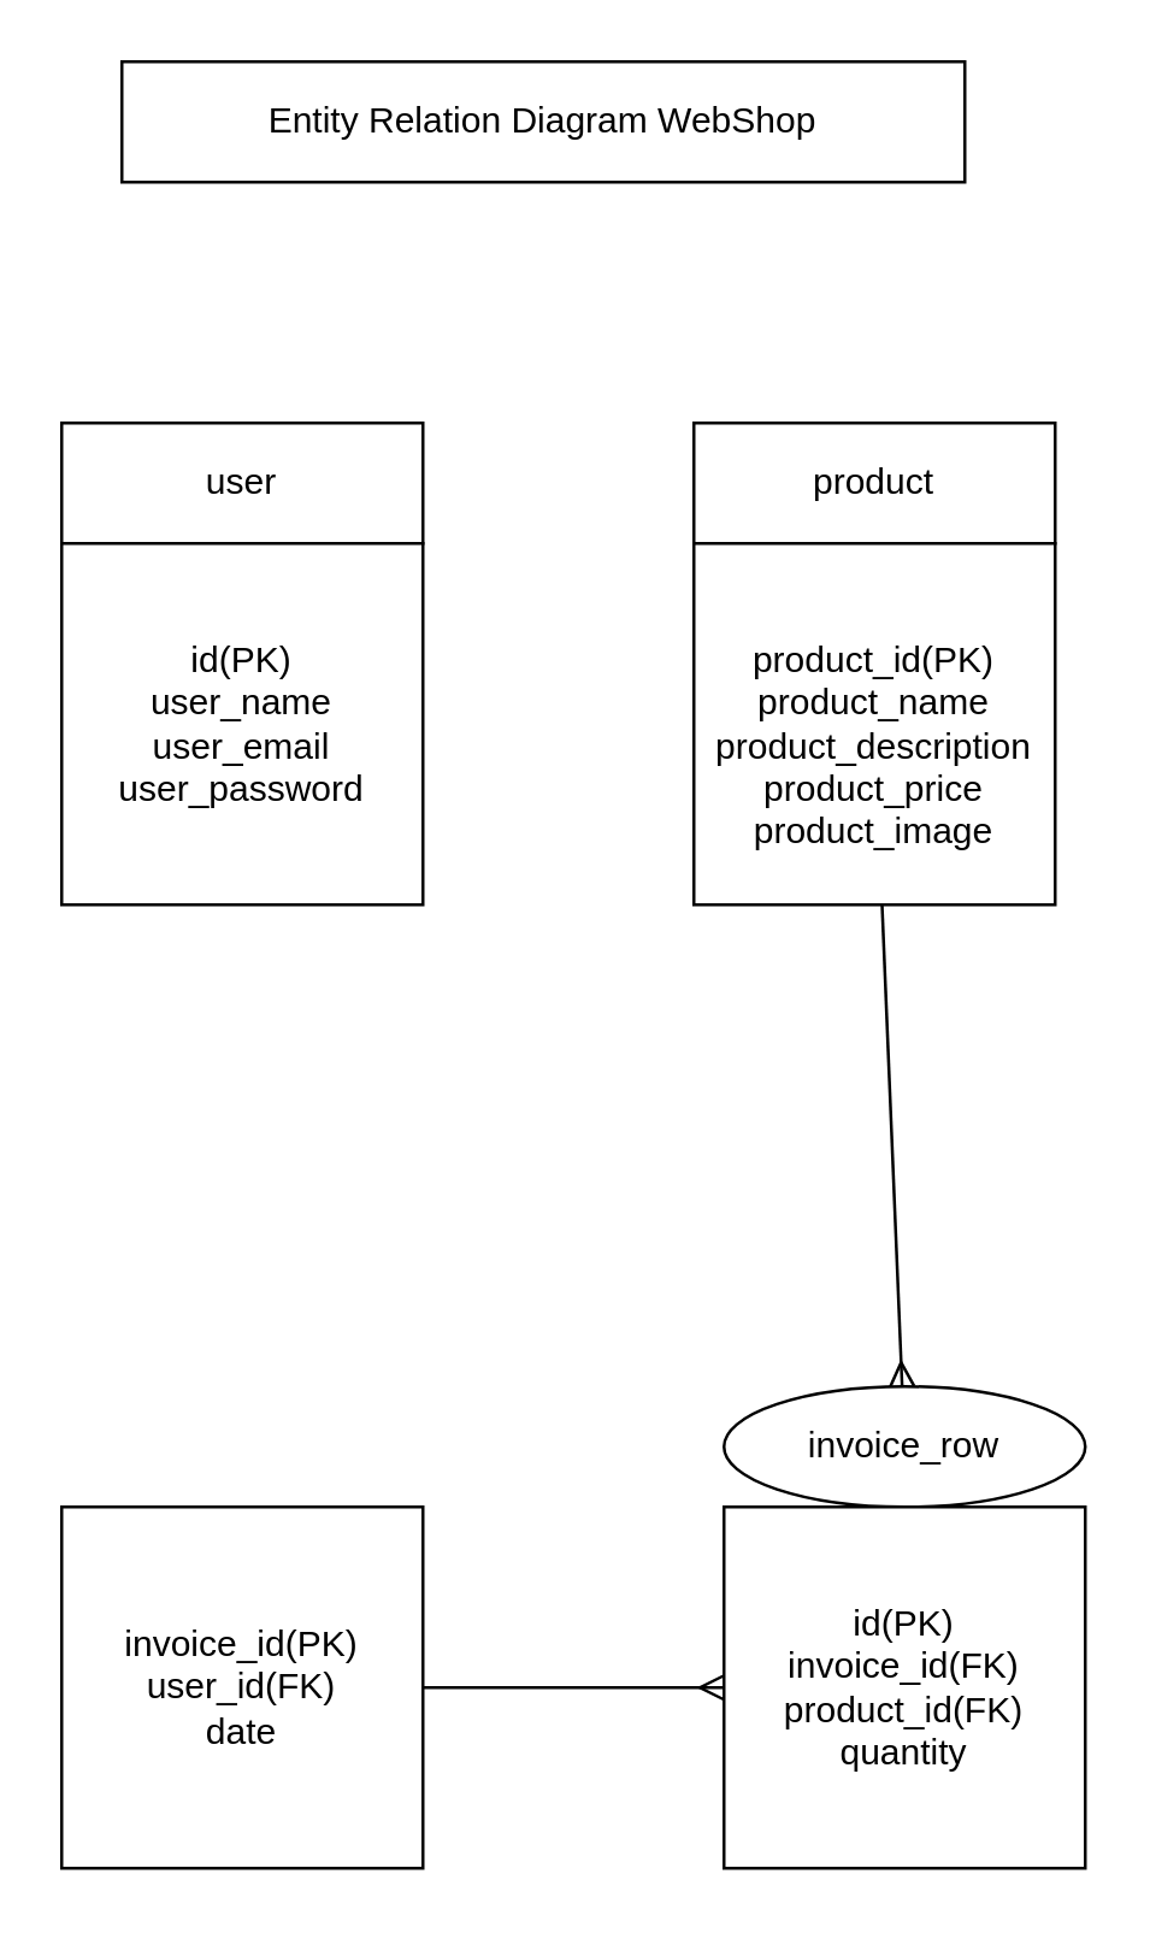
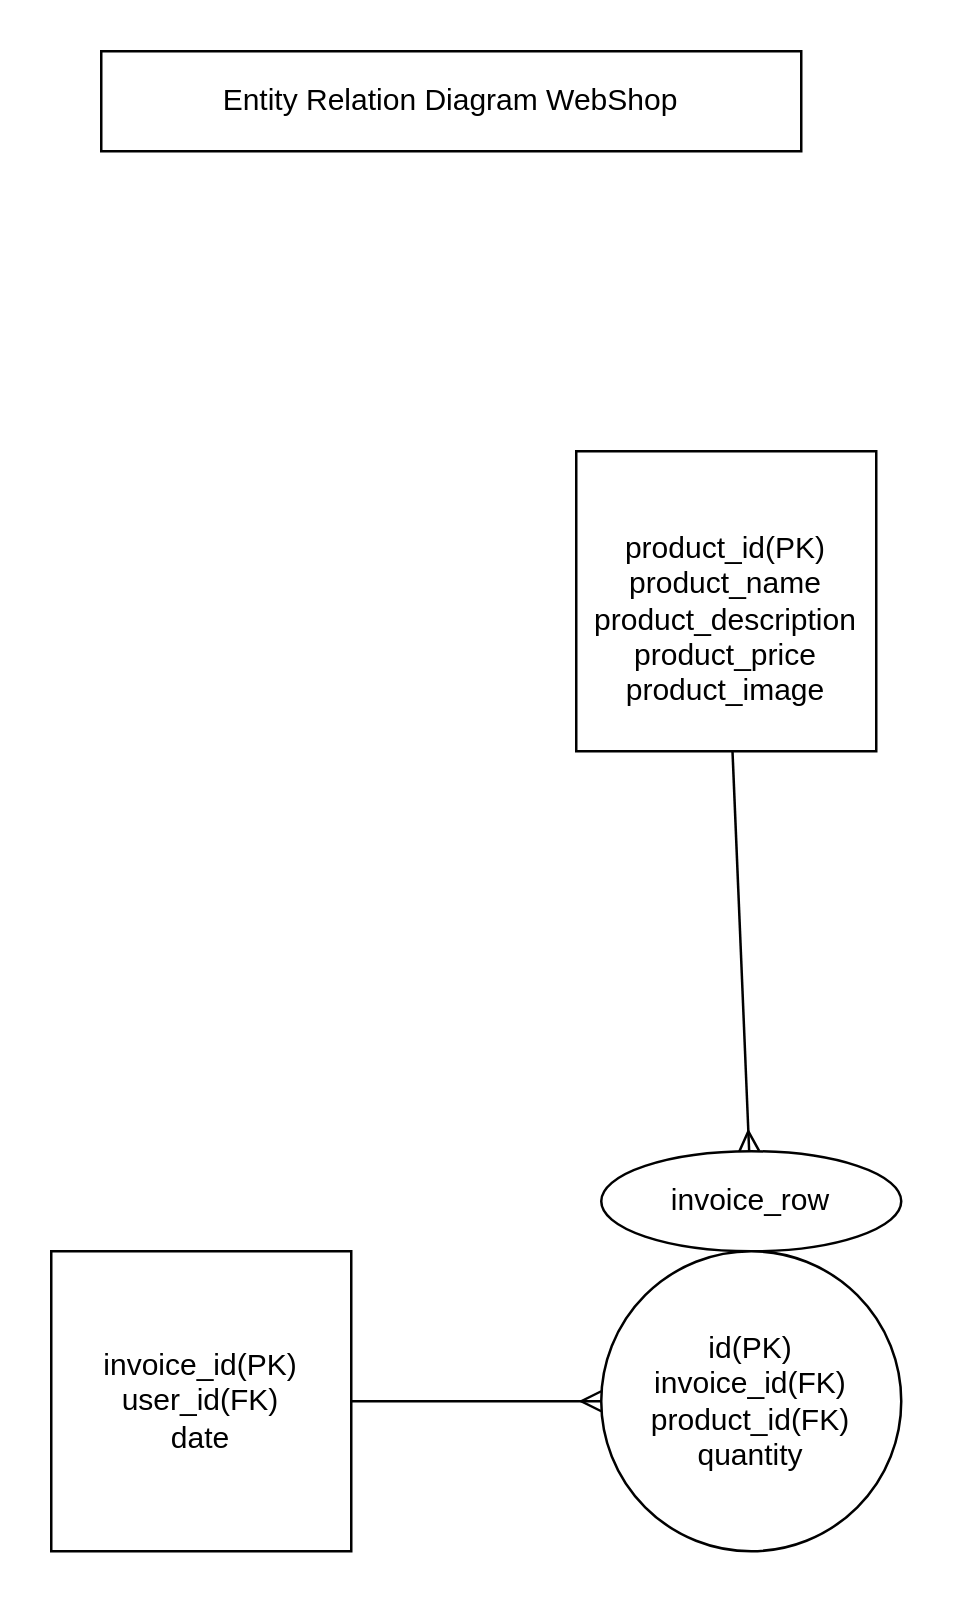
- <mxCell id="3" value="user" style="rounded=0;whiteSpace=wrap;html=1;" parent="1" vertex="1"><mxGeometry x="20" y="140" width="120" height="40" as="geometry" /></mxCell>
- <mxCell id="4" value="product&lt;br&gt;" style="rounded=0;whiteSpace=wrap;html=1;" parent="1" vertex="1"><mxGeometry x="230" y="140" width="120" height="40" as="geometry" /></mxCell>
- <mxCell id="5" value="id(PK)&lt;br&gt;user_name&lt;br&gt;user_email&lt;br&gt;user_password" style="rounded=0;whiteSpace=wrap;html=1;" parent="1" vertex="1"><mxGeometry x="20" y="180" width="120" height="120" as="geometry" /></mxCell>
- <mxCell id="10" value="id(PK)&lt;br&gt;invoice_id(FK)&lt;br&gt;product_id(FK)&lt;br&gt;quantity" style="rounded=0;whiteSpace=wrap;html=1;" parent="1" vertex="1"><mxGeometry x="240" y="500" width="120" height="120" as="geometry" /></mxCell>
+ <mxCell id="10" value="id(PK)&lt;br&gt;invoice_id(FK)&lt;br&gt;product_id(FK)&lt;br&gt;quantity" style="ellipse;whiteSpace=wrap;html=1;" parent="1" vertex="1"><mxGeometry x="240" y="500" width="120" height="120" as="geometry" /></mxCell>
